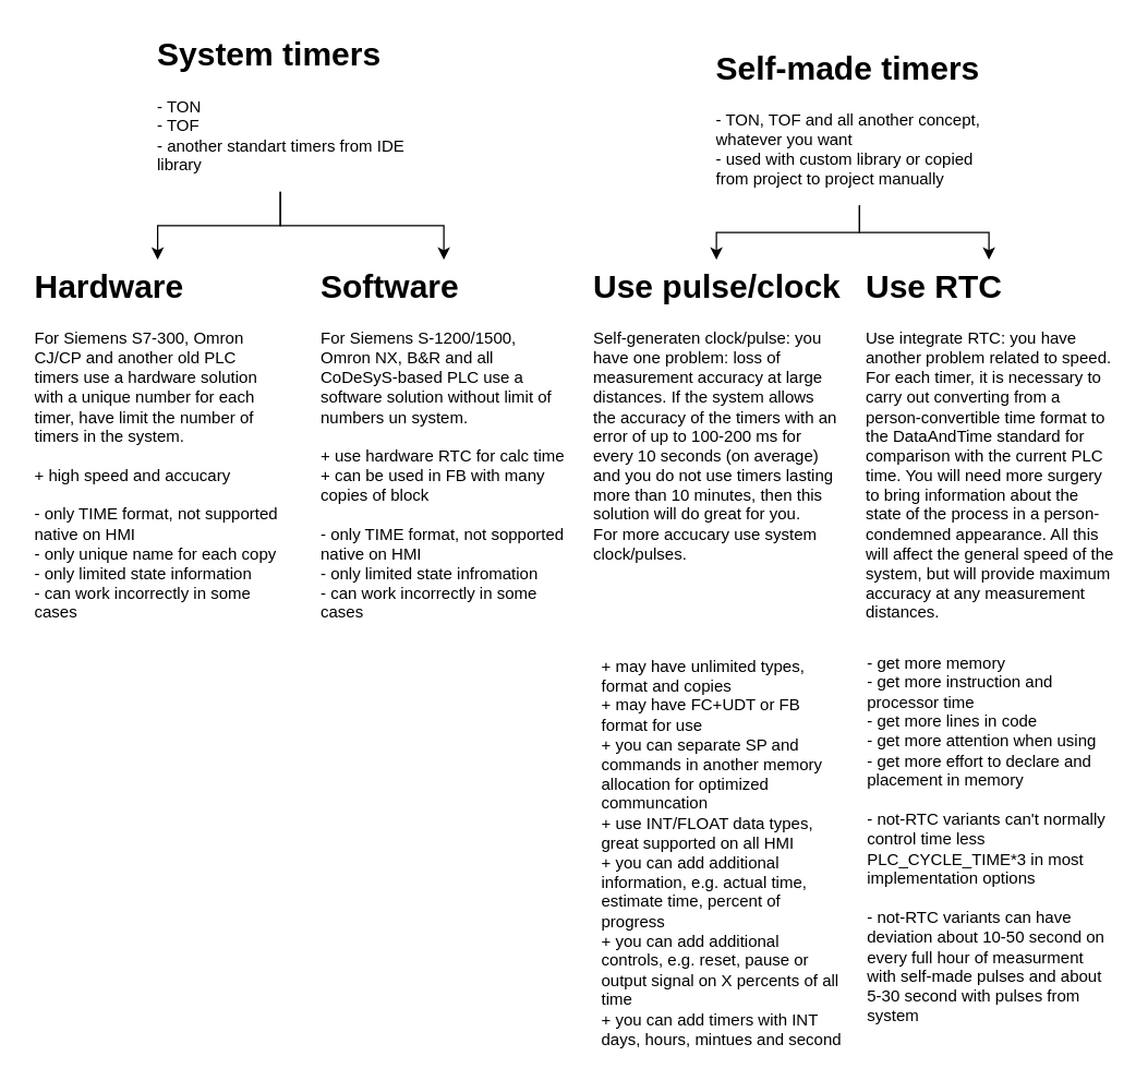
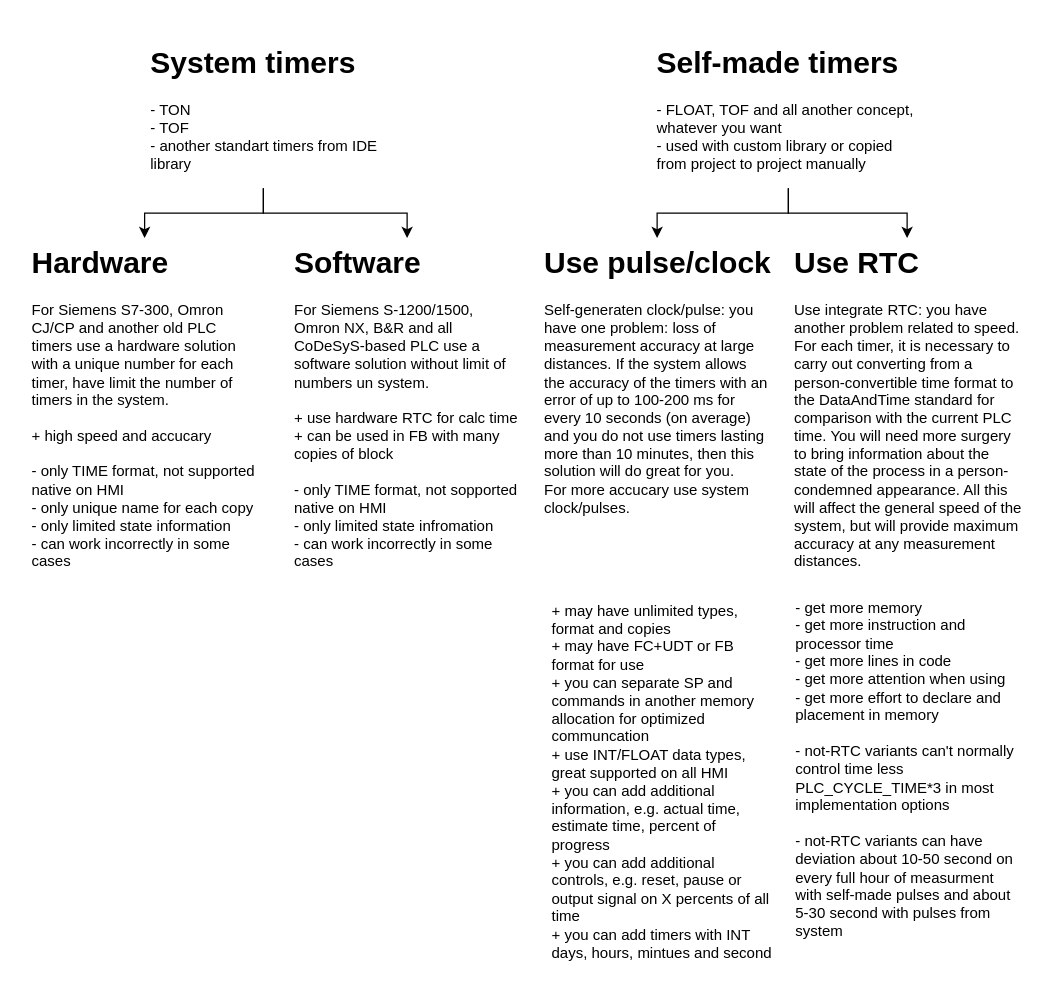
- <mxCell id="9" value="&lt;h1&gt;Self-made timers&lt;/h1&gt;&lt;div&gt;- TON, TOF and all another concept, whatever you want&lt;/div&gt;&lt;div&gt;- used with custom library or copied from project to project manually&lt;/div&gt;" style="text;html=1;strokeColor=none;fillColor=none;spacing=5;spacingTop=-20;whiteSpace=wrap;overflow=hidden;rounded=0;" vertex="1" parent="1"><mxGeometry x="520" y="30" width="220" height="120" as="geometry" /></mxCell>
+ <mxCell id="9" value="&lt;h1&gt;Self-made timers&lt;/h1&gt;&lt;div&gt;- FLOAT, TOF and all another concept, whatever you want&lt;/div&gt;&lt;div&gt;- used with custom library or copied from project to project manually&lt;/div&gt;" style="text;html=1;strokeColor=none;fillColor=none;spacing=5;spacingTop=-20;whiteSpace=wrap;overflow=hidden;rounded=0;" vertex="1" parent="1"><mxGeometry x="520" y="30" width="220" height="120" as="geometry" /></mxCell>
- <mxCell id="4" value="&lt;h1&gt;System timers&lt;/h1&gt;&lt;div&gt;- TON&lt;br&gt;- TOF&lt;/div&gt;&lt;div&gt;- another standart timers from IDE library&lt;/div&gt;" style="text;html=1;strokeColor=none;fillColor=none;spacing=5;spacingTop=-20;whiteSpace=wrap;overflow=hidden;rounded=0;" vertex="1" parent="1"><mxGeometry x="110" y="20" width="190" height="120" as="geometry" /></mxCell>
+ <mxCell id="4" value="&lt;h1&gt;System timers&lt;/h1&gt;&lt;div&gt;- TON&lt;br&gt;- TOF&lt;/div&gt;&lt;div&gt;- another standart timers from IDE library&lt;/div&gt;" style="text;html=1;strokeColor=none;fillColor=none;spacing=5;spacingTop=-20;whiteSpace=wrap;overflow=hidden;rounded=0;" vertex="1" parent="1"><mxGeometry x="115" y="30" width="190" height="120" as="geometry" /></mxCell>
